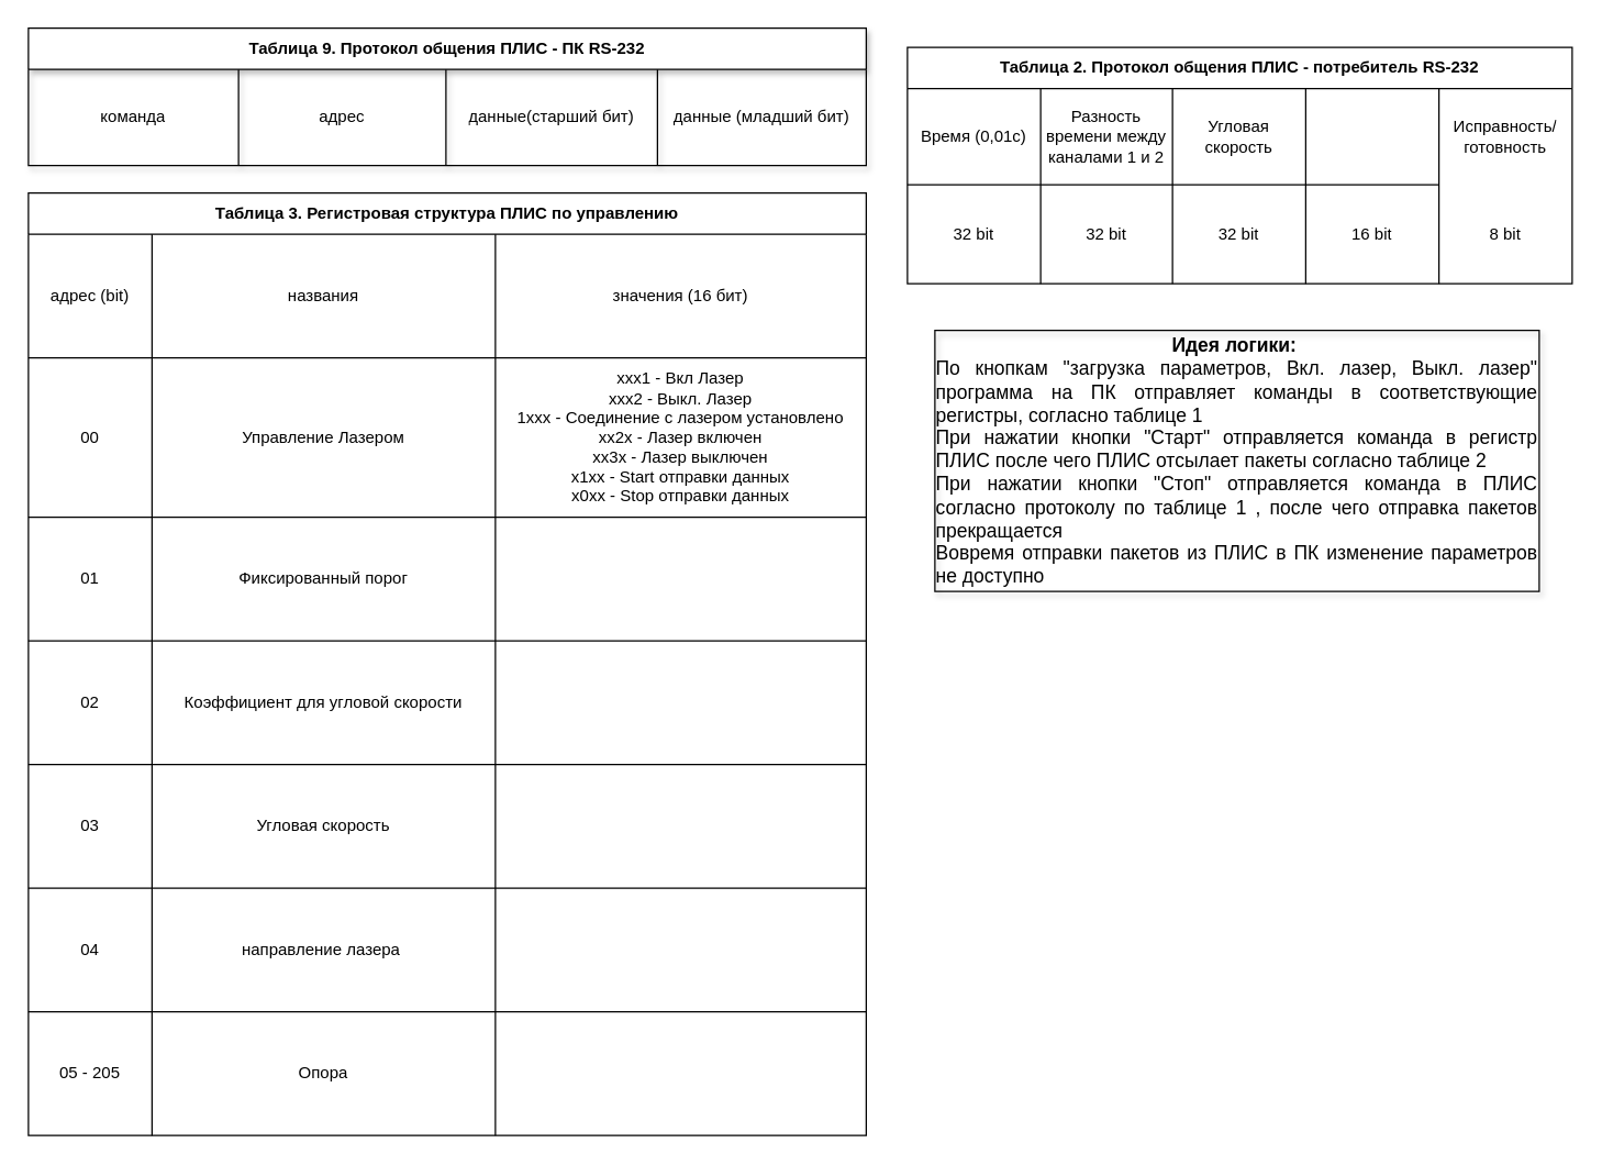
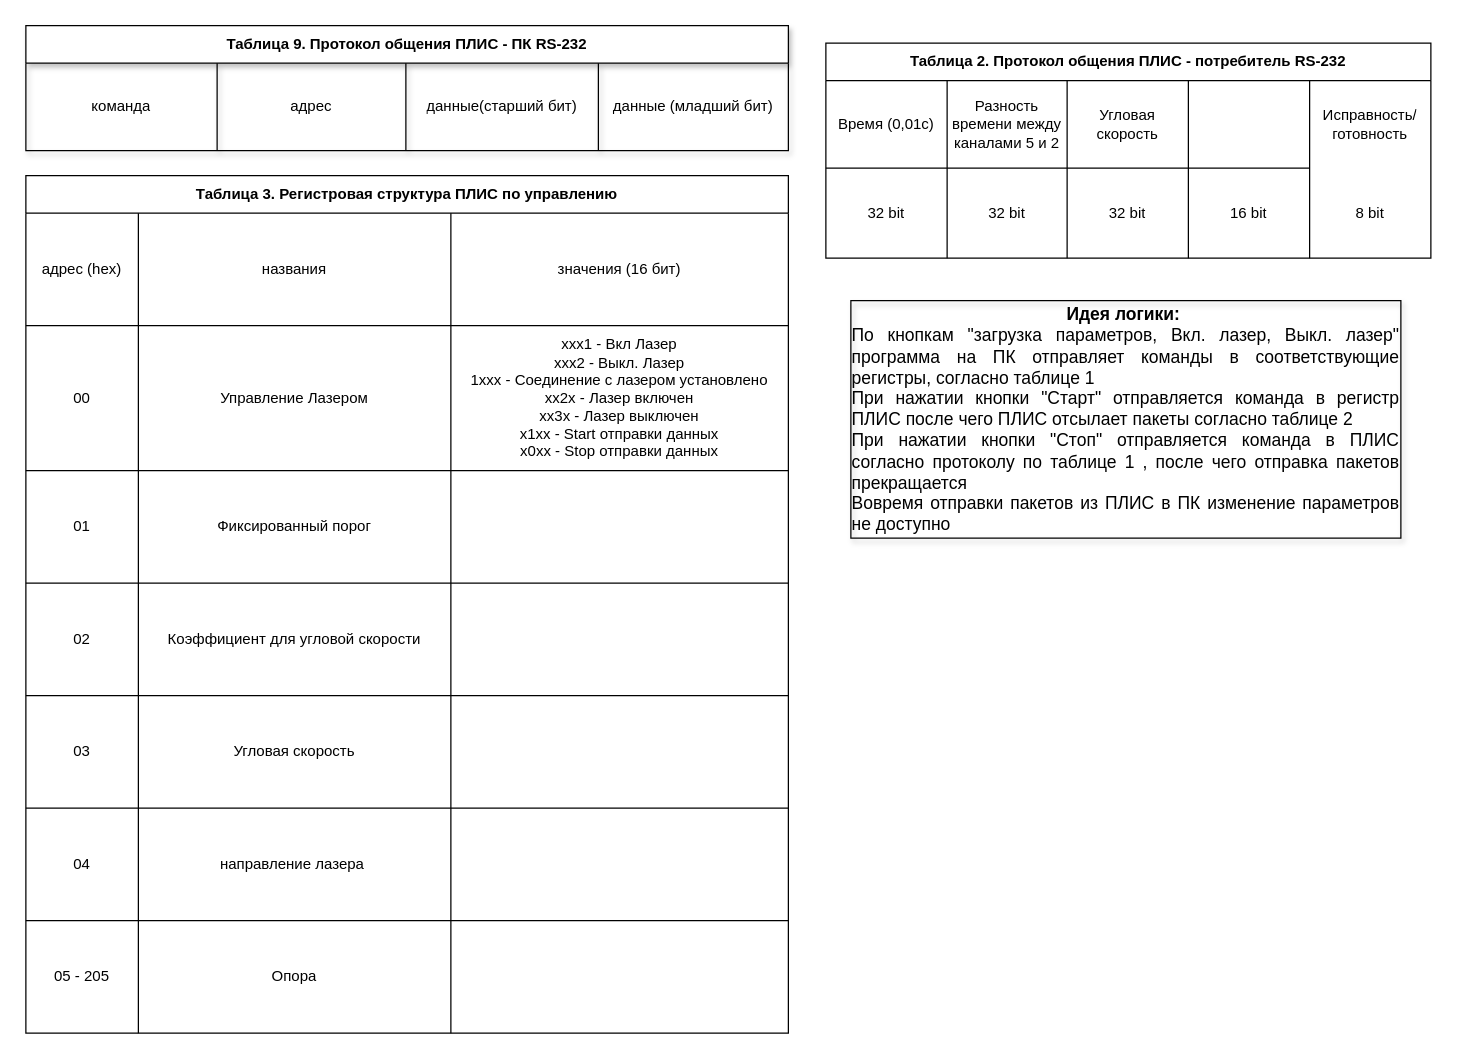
- <mxCell id="5" value="Разность времени между каналами 1 и 2" style="shape=partialRectangle;html=1;whiteSpace=wrap;connectable=0;fillColor=none;top=0;left=0;bottom=0;right=0;overflow=hidden;" vertex="1" parent="3"><mxGeometry x="97" width="96" height="70" as="geometry" /></mxCell>
+ <mxCell id="5" value="Разность времени между каналами 5 и 2" style="shape=partialRectangle;html=1;whiteSpace=wrap;connectable=0;fillColor=none;top=0;left=0;bottom=0;right=0;overflow=hidden;" vertex="1" parent="3"><mxGeometry x="97" width="96" height="70" as="geometry" /></mxCell>
- <mxCell id="17" value="адрес (bit)" style="shape=partialRectangle;html=1;whiteSpace=wrap;connectable=0;fillColor=none;top=0;left=0;bottom=0;right=0;overflow=hidden;" parent="16" vertex="1"><mxGeometry width="90" height="90" as="geometry" /></mxCell>
+ <mxCell id="17" value="адрес (hex)" style="shape=partialRectangle;html=1;whiteSpace=wrap;connectable=0;fillColor=none;top=0;left=0;bottom=0;right=0;overflow=hidden;" parent="16" vertex="1"><mxGeometry width="90" height="90" as="geometry" /></mxCell>
